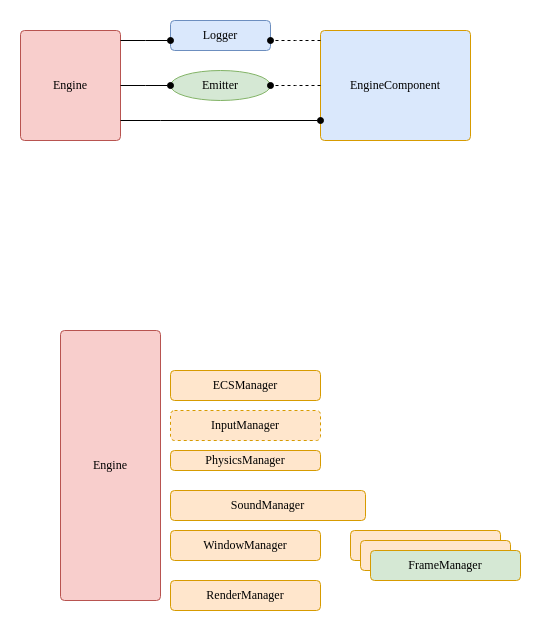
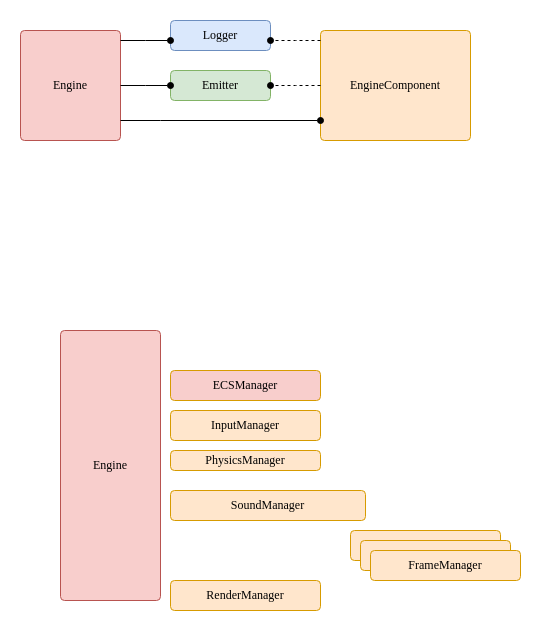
- <mxCell id="11" value="Emitter" style="ellipse;whiteSpace=wrap;html=1;fontFamily=Montserrat;fontSource=https%3A%2F%2Ffonts.googleapis.com%2Fcss%3Ffamily%3DMontserrat;absoluteArcSize=1;arcSize=8;fillColor=#d5e8d4;strokeColor=#82b366;" parent="1" vertex="1"><mxGeometry x="170" y="70" width="100" height="30" as="geometry" /></mxCell>
+ <mxCell id="11" value="Emitter" style="rounded=1;whiteSpace=wrap;html=1;fontFamily=Montserrat;fontSource=https%3A%2F%2Ffonts.googleapis.com%2Fcss%3Ffamily%3DMontserrat;absoluteArcSize=1;arcSize=8;fillColor=#d5e8d4;strokeColor=#82b366;" parent="1" vertex="1"><mxGeometry x="170" y="70" width="100" height="30" as="geometry" /></mxCell>
- <mxCell id="10" value="EngineComponent" style="rounded=1;whiteSpace=wrap;html=1;fontFamily=Montserrat;fontSource=https%3A%2F%2Ffonts.googleapis.com%2Fcss%3Ffamily%3DMontserrat;absoluteArcSize=1;arcSize=8;fillColor=#dae8fc;strokeColor=#d79b00;" parent="1" vertex="1"><mxGeometry x="320" y="30" width="150" height="110" as="geometry" /></mxCell>
+ <mxCell id="10" value="EngineComponent" style="rounded=1;whiteSpace=wrap;html=1;fontFamily=Montserrat;fontSource=https%3A%2F%2Ffonts.googleapis.com%2Fcss%3Ffamily%3DMontserrat;absoluteArcSize=1;arcSize=8;fillColor=#ffe6cc;strokeColor=#d79b00;" parent="1" vertex="1"><mxGeometry x="320" y="30" width="150" height="110" as="geometry" /></mxCell>
- <mxCell id="3" value="ECSManager" style="rounded=1;whiteSpace=wrap;html=1;fontFamily=Montserrat;fontSource=https%3A%2F%2Ffonts.googleapis.com%2Fcss%3Ffamily%3DMontserrat;absoluteArcSize=1;arcSize=8;fillColor=#ffe6cc;strokeColor=#d79b00;" parent="1" vertex="1"><mxGeometry x="170" y="370" width="150" height="30" as="geometry" /></mxCell>
+ <mxCell id="3" value="ECSManager" style="rounded=1;whiteSpace=wrap;html=1;fontFamily=Montserrat;fontSource=https%3A%2F%2Ffonts.googleapis.com%2Fcss%3Ffamily%3DMontserrat;absoluteArcSize=1;arcSize=8;fillColor=#f8cecc;strokeColor=#d79b00;" parent="1" vertex="1"><mxGeometry x="170" y="370" width="150" height="30" as="geometry" /></mxCell>
- <mxCell id="4" value="InputManager" style="rounded=1;whiteSpace=wrap;html=1;fontFamily=Montserrat;fontSource=https%3A%2F%2Ffonts.googleapis.com%2Fcss%3Ffamily%3DMontserrat;absoluteArcSize=1;arcSize=8;fillColor=#ffe6cc;strokeColor=#d79b00;dashed=1;" parent="1" vertex="1"><mxGeometry x="170" y="410" width="150" height="30" as="geometry" /></mxCell>
+ <mxCell id="4" value="InputManager" style="rounded=1;whiteSpace=wrap;html=1;fontFamily=Montserrat;fontSource=https%3A%2F%2Ffonts.googleapis.com%2Fcss%3Ffamily%3DMontserrat;absoluteArcSize=1;arcSize=8;fillColor=#ffe6cc;strokeColor=#d79b00;" parent="1" vertex="1"><mxGeometry x="170" y="410" width="150" height="30" as="geometry" /></mxCell>
- <mxCell id="7" value="WindowManager" style="rounded=1;whiteSpace=wrap;html=1;fontFamily=Montserrat;fontSource=https%3A%2F%2Ffonts.googleapis.com%2Fcss%3Ffamily%3DMontserrat;absoluteArcSize=1;arcSize=8;fillColor=#ffe6cc;strokeColor=#d79b00;" parent="1" vertex="1"><mxGeometry x="170" y="530" width="150" height="30" as="geometry" /></mxCell>
- <mxCell id="20" value="FrameManager" style="rounded=1;whiteSpace=wrap;html=1;fontFamily=Montserrat;fontSource=https%3A%2F%2Ffonts.googleapis.com%2Fcss%3Ffamily%3DMontserrat;absoluteArcSize=1;arcSize=8;fillColor=#d5e8d4;strokeColor=#d79b00;" vertex="1" parent="1"><mxGeometry x="370" y="550" width="150" height="30" as="geometry" /></mxCell>
+ <mxCell id="20" value="FrameManager" style="rounded=1;whiteSpace=wrap;html=1;fontFamily=Montserrat;fontSource=https%3A%2F%2Ffonts.googleapis.com%2Fcss%3Ffamily%3DMontserrat;absoluteArcSize=1;arcSize=8;fillColor=#ffe6cc;strokeColor=#d79b00;" vertex="1" parent="1"><mxGeometry x="370" y="550" width="150" height="30" as="geometry" /></mxCell>
